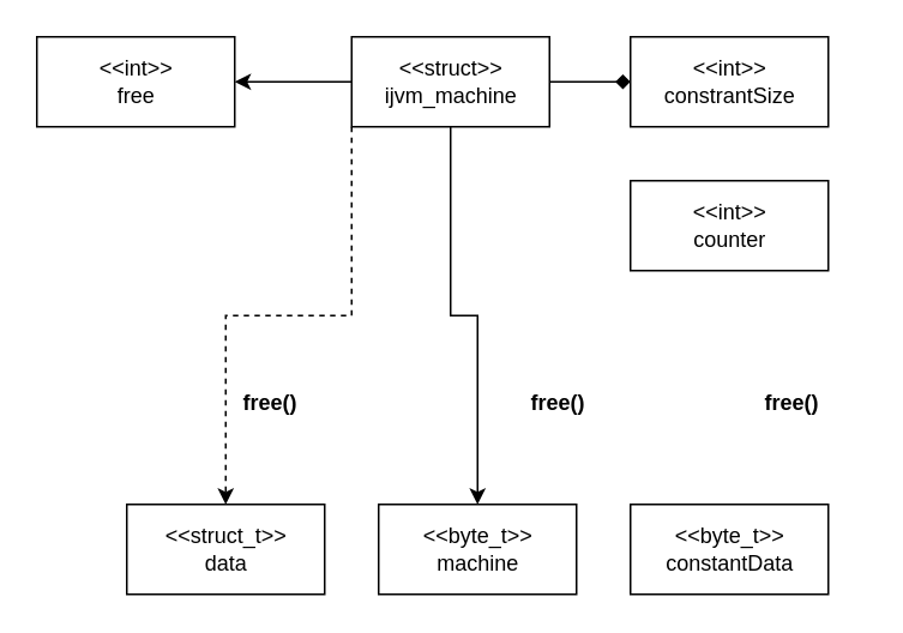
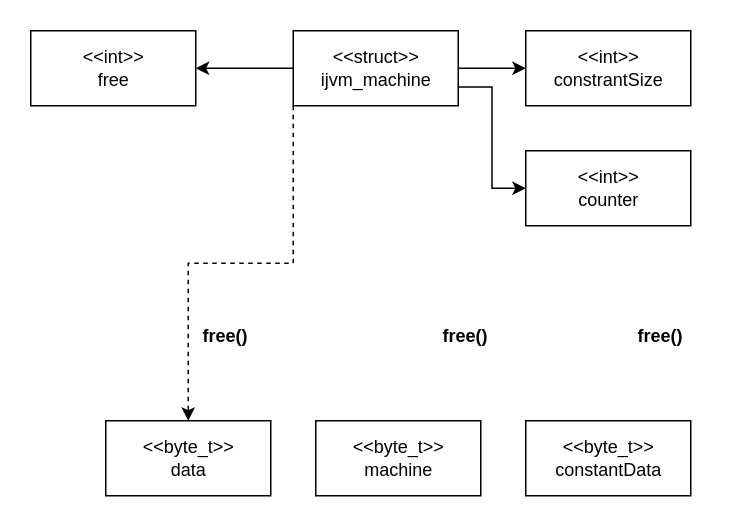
- <mxCell id="8" style="edgeStyle=orthogonalEdgeStyle;rounded=0;orthogonalLoop=1;jettySize=auto;html=1;exitX=1;exitY=0.5;exitDx=0;exitDy=0;endArrow=diamond;" edge="1" parent="1" source="12" target="4"><mxGeometry relative="1" as="geometry" /></mxCell>
+ <mxCell id="8" style="edgeStyle=orthogonalEdgeStyle;rounded=0;orthogonalLoop=1;jettySize=auto;html=1;exitX=1;exitY=0.5;exitDx=0;exitDy=0;" edge="1" parent="1" source="12" target="4"><mxGeometry relative="1" as="geometry" /></mxCell>
+ <mxCell id="11" style="edgeStyle=orthogonalEdgeStyle;rounded=0;orthogonalLoop=1;jettySize=auto;html=1;exitX=1;exitY=0.75;exitDx=0;exitDy=0;entryX=0;entryY=0.5;entryDx=0;entryDy=0;" edge="1" parent="1" source="12" target="2"><mxGeometry relative="1" as="geometry" /></mxCell>
- <mxCell id="10" style="edgeStyle=orthogonalEdgeStyle;rounded=0;orthogonalLoop=1;jettySize=auto;html=1;exitX=0.5;exitY=1;exitDx=0;exitDy=0;entryX=0.5;entryY=0;entryDx=0;entryDy=0;" edge="1" parent="1" source="12" target="5"><mxGeometry relative="1" as="geometry" /></mxCell>
- <mxCell id="3" value="&lt;div&gt;&amp;lt;&amp;lt;struct_t&amp;gt;&amp;gt;&lt;/div&gt;&lt;div&gt;data&lt;br&gt;&lt;/div&gt;" style="html=1;" vertex="1" parent="1"><mxGeometry x="70" y="280" width="110" height="50" as="geometry" /></mxCell>
+ <mxCell id="3" value="&lt;div&gt;&amp;lt;&amp;lt;byte_t&amp;gt;&amp;gt;&lt;/div&gt;&lt;div&gt;data&lt;br&gt;&lt;/div&gt;" style="html=1;" vertex="1" parent="1"><mxGeometry x="70" y="280" width="110" height="50" as="geometry" /></mxCell>
